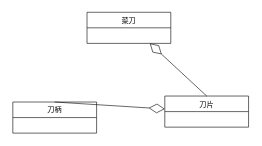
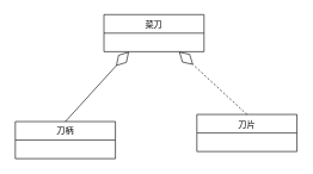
- <mxCell id="6" value="" style="endArrow=diamondThin;endFill=0;endSize=24;html=1;rounded=0;entryX=0.75;entryY=1;entryDx=0;entryDy=0;exitX=0.5;exitY=0;exitDx=0;exitDy=0;" parent="1" source="4" target="3" edge="1"><mxGeometry width="160" relative="1" as="geometry"><mxPoint x="244" y="300" as="sourcePoint" /><mxPoint x="404" y="300" as="targetPoint" /></mxGeometry></mxCell>
+ <mxCell id="6" value="" style="endArrow=diamondThin;endFill=0;endSize=24;html=1;rounded=0;entryX=0.75;entryY=1;entryDx=0;entryDy=0;exitX=0.5;exitY=0;exitDx=0;exitDy=0;dashed=1;" parent="1" source="4" target="3" edge="1"><mxGeometry width="160" relative="1" as="geometry"><mxPoint x="244" y="300" as="sourcePoint" /><mxPoint x="404" y="300" as="targetPoint" /></mxGeometry></mxCell>
- <mxCell id="5" value="" style="endArrow=diamondThin;endFill=0;endSize=24;html=1;rounded=0;exitX=0.5;exitY=0;exitDx=0;exitDy=0;" parent="1" source="2" target="4" edge="1"><mxGeometry width="160" relative="1" as="geometry"><mxPoint x="244" y="300" as="sourcePoint" /><mxPoint x="404" y="300" as="targetPoint" /></mxGeometry></mxCell>
+ <mxCell id="5" value="" style="endArrow=diamondThin;endFill=0;endSize=24;html=1;rounded=0;entryX=0.25;entryY=1;entryDx=0;entryDy=0;exitX=0.5;exitY=0;exitDx=0;exitDy=0;" parent="1" source="2" target="3" edge="1"><mxGeometry width="160" relative="1" as="geometry"><mxPoint x="244" y="300" as="sourcePoint" /><mxPoint x="404" y="300" as="targetPoint" /></mxGeometry></mxCell>
